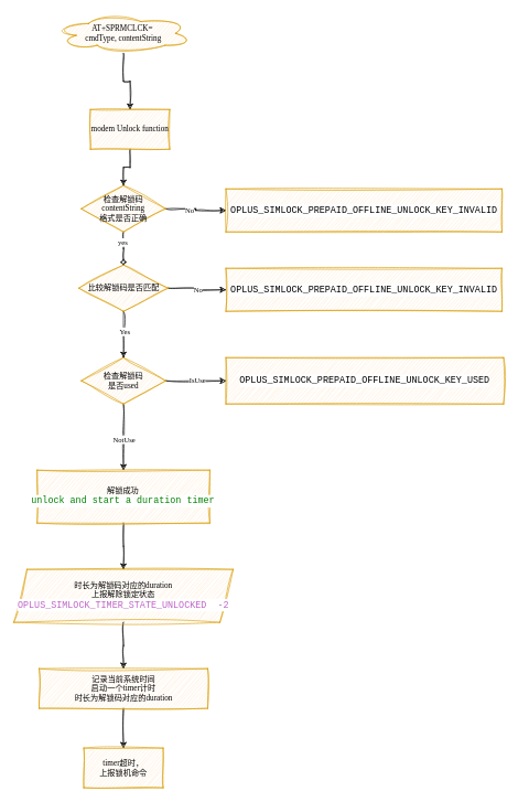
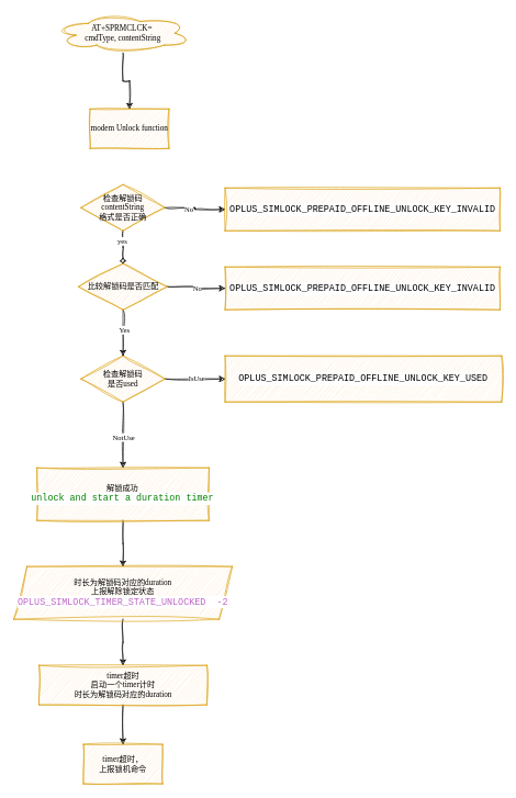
- <mxCell id="4" value="" style="edgeStyle=orthogonalEdgeStyle;rounded=0;sketch=1;hachureGap=4;jiggle=2;curveFitting=1;orthogonalLoop=1;jettySize=auto;html=1;fontFamily=Architects Daughter;fontSource=https%3A%2F%2Ffonts.googleapis.com%2Fcss%3Ffamily%3DArchitects%2BDaughter;" edge="1" parent="1" source="5" target="10"><mxGeometry relative="1" as="geometry" /></mxCell>
- <mxCell id="29" value="&lt;div&gt;记录当前系统时间&lt;/div&gt;启动一个timer计时&lt;div&gt;时长为解锁码对应的duration&lt;/div&gt;" style="whiteSpace=wrap;html=1;fontFamily=Architects Daughter;fillColor=#ffe6cc;strokeColor=#d79b00;sketch=1;hachureGap=4;jiggle=2;curveFitting=1;fontSource=https%3A%2F%2Ffonts.googleapis.com%2Fcss%3Ffamily%3DArchitects%2BDaughter;" vertex="1" parent="1"><mxGeometry x="58.52" y="1010" width="254.99" height="60" as="geometry" /></mxCell>
+ <mxCell id="29" value="&lt;div&gt;timer超时&lt;/div&gt;启动一个timer计时&lt;div&gt;时长为解锁码对应的duration&lt;/div&gt;" style="whiteSpace=wrap;html=1;fontFamily=Architects Daughter;fillColor=#ffe6cc;strokeColor=#d79b00;sketch=1;hachureGap=4;jiggle=2;curveFitting=1;fontSource=https%3A%2F%2Ffonts.googleapis.com%2Fcss%3Ffamily%3DArchitects%2BDaughter;" vertex="1" parent="1"><mxGeometry x="58.52" y="1010" width="254.99" height="60" as="geometry" /></mxCell>
